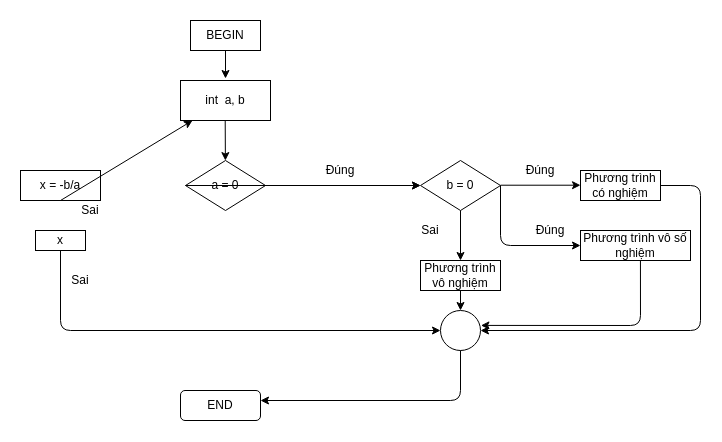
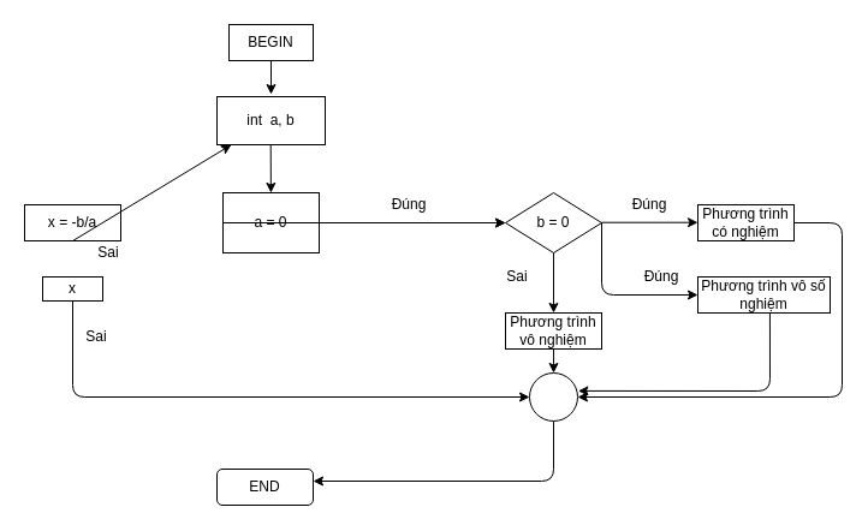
- <mxCell id="6" value="a = 0" style="rhombus;whiteSpace=wrap;html=1;" parent="1" vertex="1"><mxGeometry x="185" y="160" width="80" height="50" as="geometry" /></mxCell>
+ <mxCell id="6" value="a = 0" style="whiteSpace=wrap;html=1;rounded=0;" parent="1" vertex="1"><mxGeometry x="185" y="160" width="80" height="50" as="geometry" /></mxCell>
